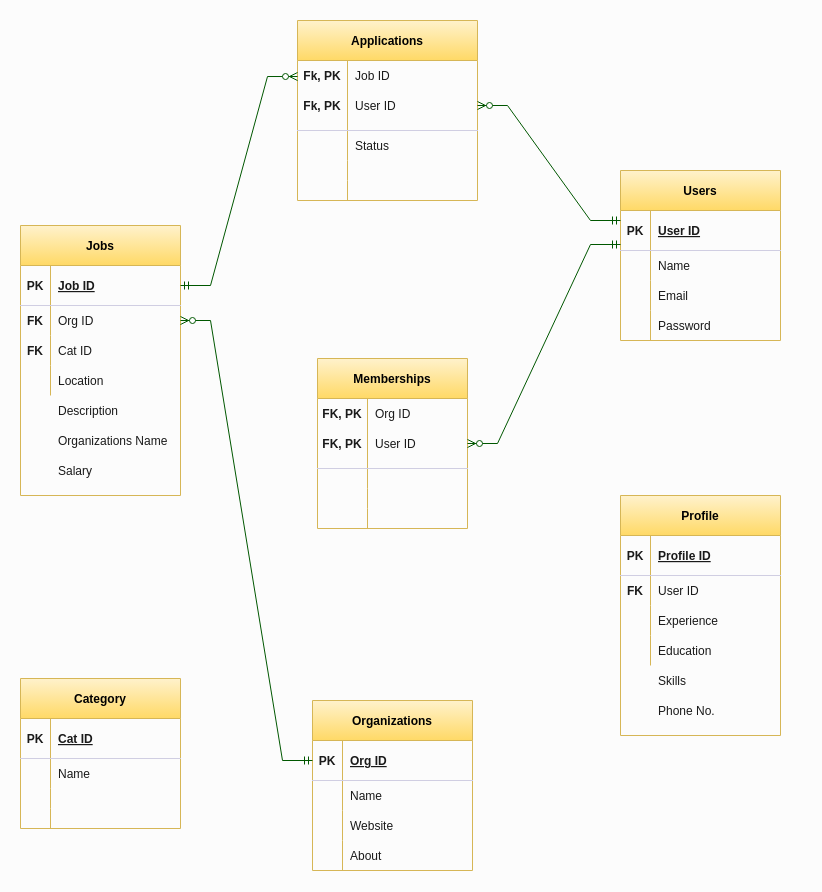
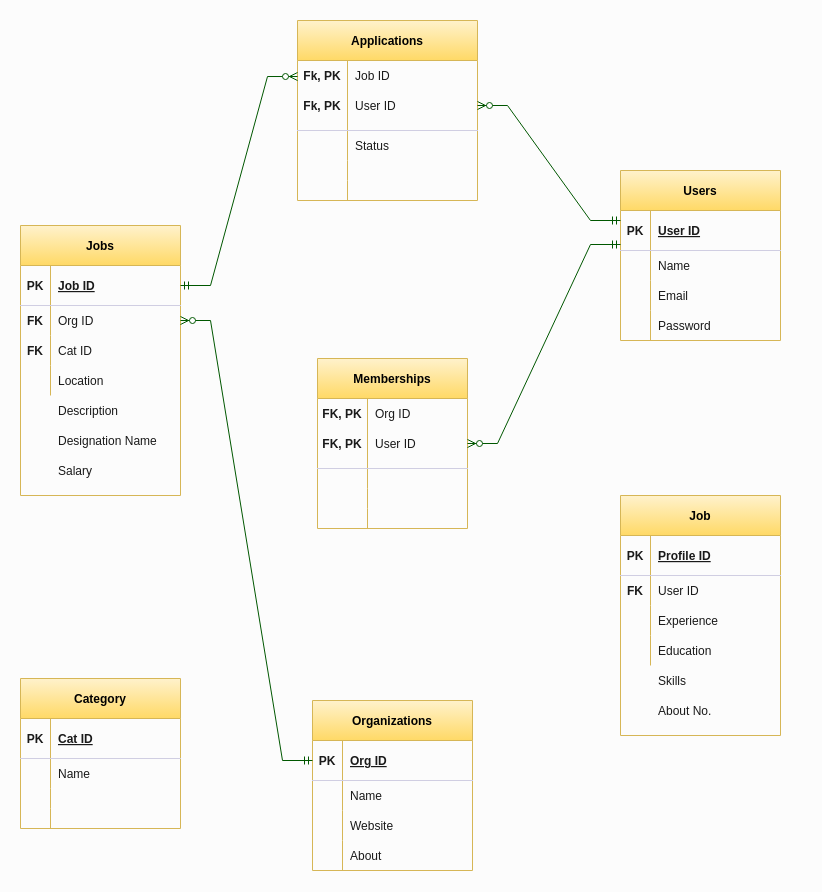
- <mxCell id="16" value="Organizations Name" style="shape=partialRectangle;connectable=0;fillColor=none;top=0;left=0;bottom=0;right=0;align=left;spacingLeft=6;overflow=hidden;strokeColor=#D0CEE2;fontColor=#1A1A1A;" vertex="1" parent="1"><mxGeometry x="50" y="425" width="150" height="30" as="geometry"><mxRectangle width="150" height="30" as="alternateBounds" /></mxGeometry></mxCell>
+ <mxCell id="16" value="Designation Name" style="shape=partialRectangle;connectable=0;fillColor=none;top=0;left=0;bottom=0;right=0;align=left;spacingLeft=6;overflow=hidden;strokeColor=#D0CEE2;fontColor=#1A1A1A;" vertex="1" parent="1"><mxGeometry x="50" y="425" width="150" height="30" as="geometry"><mxRectangle width="150" height="30" as="alternateBounds" /></mxGeometry></mxCell>
- <mxCell id="18" value="Profile" style="shape=table;startSize=40;container=1;collapsible=1;childLayout=tableLayout;fixedRows=1;rowLines=0;fontStyle=1;align=center;resizeLast=1;fillColor=#fff2cc;strokeColor=#d6b656;gradientColor=#ffd966;" vertex="1" parent="1"><mxGeometry x="620" y="495" width="160" height="240" as="geometry" /></mxCell>
+ <mxCell id="18" value="Job" style="shape=table;startSize=40;container=1;collapsible=1;childLayout=tableLayout;fixedRows=1;rowLines=0;fontStyle=1;align=center;resizeLast=1;fillColor=#fff2cc;strokeColor=#d6b656;gradientColor=#ffd966;" vertex="1" parent="1"><mxGeometry x="620" y="495" width="160" height="240" as="geometry" /></mxCell>
- <mxCell id="32" value="Phone No." style="shape=partialRectangle;connectable=0;fillColor=none;top=0;left=0;bottom=0;right=0;align=left;spacingLeft=6;overflow=hidden;strokeColor=#D0CEE2;fontColor=#1A1A1A;" vertex="1" parent="1"><mxGeometry x="650" y="695" width="150" height="30" as="geometry"><mxRectangle width="150" height="30" as="alternateBounds" /></mxGeometry></mxCell>
+ <mxCell id="32" value="About No." style="shape=partialRectangle;connectable=0;fillColor=none;top=0;left=0;bottom=0;right=0;align=left;spacingLeft=6;overflow=hidden;strokeColor=#D0CEE2;fontColor=#1A1A1A;" vertex="1" parent="1"><mxGeometry x="650" y="695" width="150" height="30" as="geometry"><mxRectangle width="150" height="30" as="alternateBounds" /></mxGeometry></mxCell>
